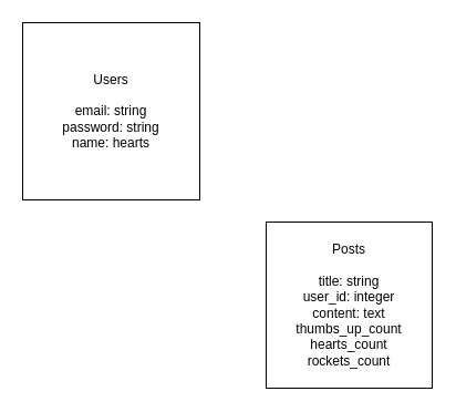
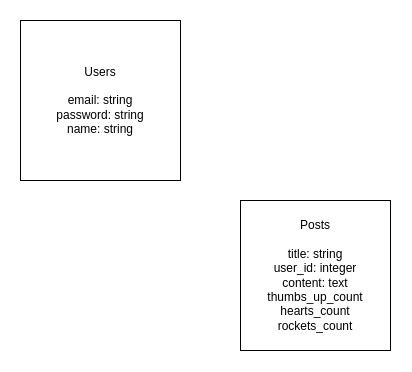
- <mxCell id="2" value="Users&lt;br&gt;&lt;br&gt;email: string&lt;br&gt;password: string&lt;br&gt;name: hearts" style="whiteSpace=wrap;html=1;aspect=fixed;" vertex="1" parent="1"><mxGeometry x="20" width="160" height="160" as="geometry" y="20" /></mxCell>
+ <mxCell id="2" value="Users&lt;br&gt;&lt;br&gt;email: string&lt;br&gt;password: string&lt;br&gt;name: string" style="whiteSpace=wrap;html=1;aspect=fixed;" vertex="1" parent="1"><mxGeometry x="20" width="160" height="160" as="geometry" y="20" /></mxCell>
